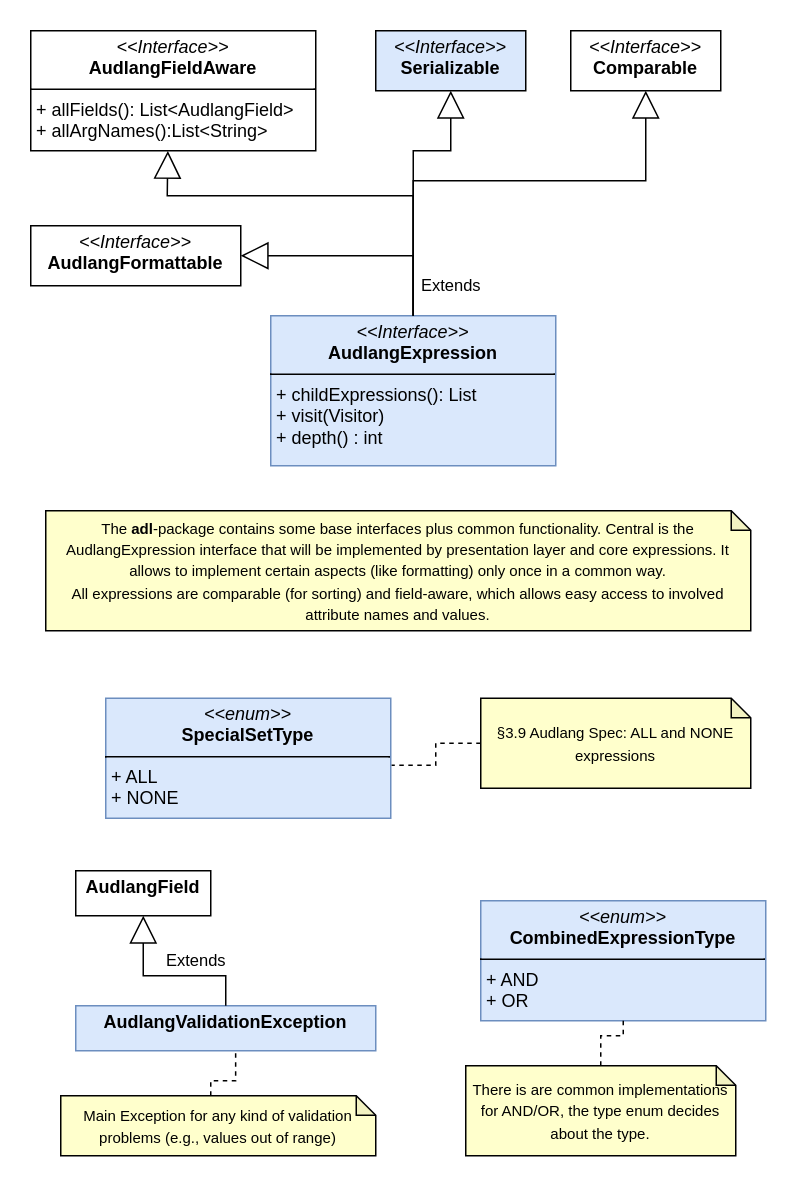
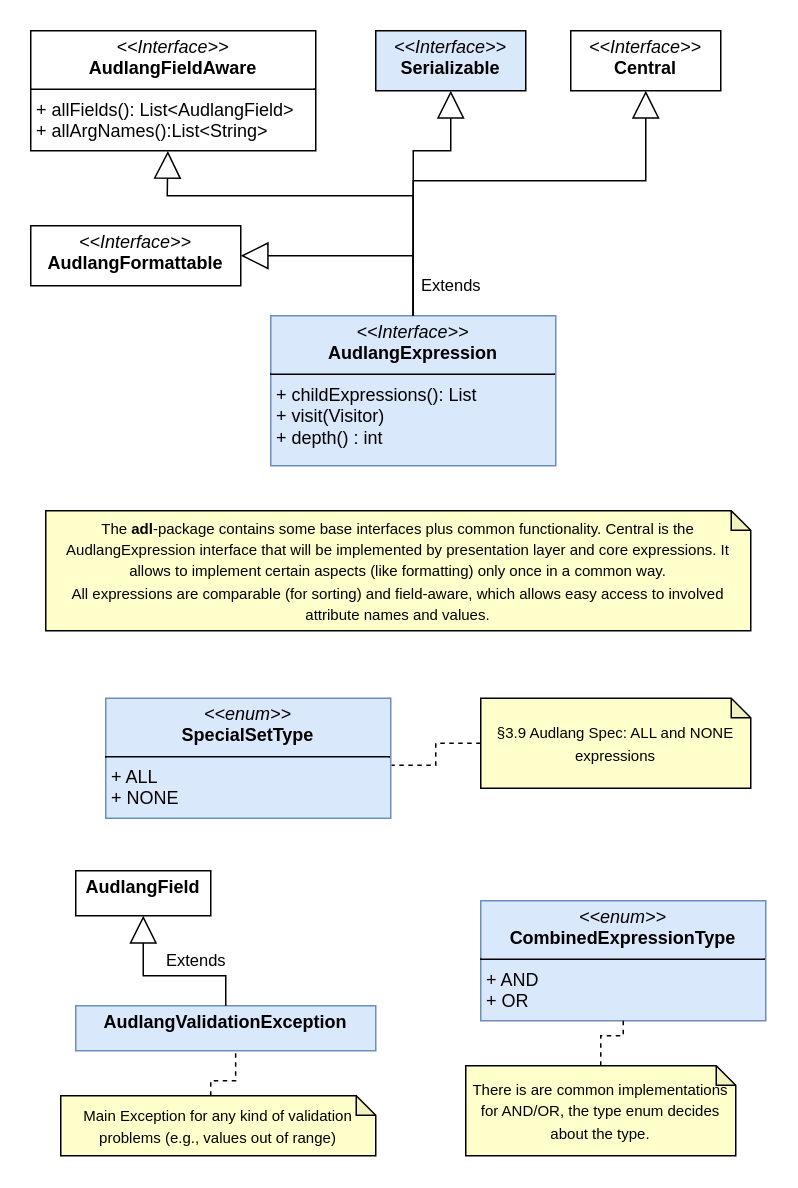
- <mxCell id="6" value="&lt;p style=&quot;margin:0px;margin-top:4px;text-align:center;&quot;&gt;&lt;i&gt;&amp;lt;&amp;lt;Interface&amp;gt;&amp;gt;&lt;/i&gt;&lt;br&gt;&lt;b&gt;Comparable&lt;/b&gt;&lt;/p&gt;" style="verticalAlign=top;align=left;overflow=fill;html=1;whiteSpace=wrap;" vertex="1" parent="1"><mxGeometry x="380" y="20" width="100" height="40" as="geometry" /></mxCell>
+ <mxCell id="6" value="&lt;p style=&quot;margin:0px;margin-top:4px;text-align:center;&quot;&gt;&lt;i&gt;&amp;lt;&amp;lt;Interface&amp;gt;&amp;gt;&lt;/i&gt;&lt;br&gt;&lt;b&gt;Central&lt;/b&gt;&lt;/p&gt;" style="verticalAlign=top;align=left;overflow=fill;html=1;whiteSpace=wrap;" vertex="1" parent="1"><mxGeometry x="380" y="20" width="100" height="40" as="geometry" /></mxCell>
